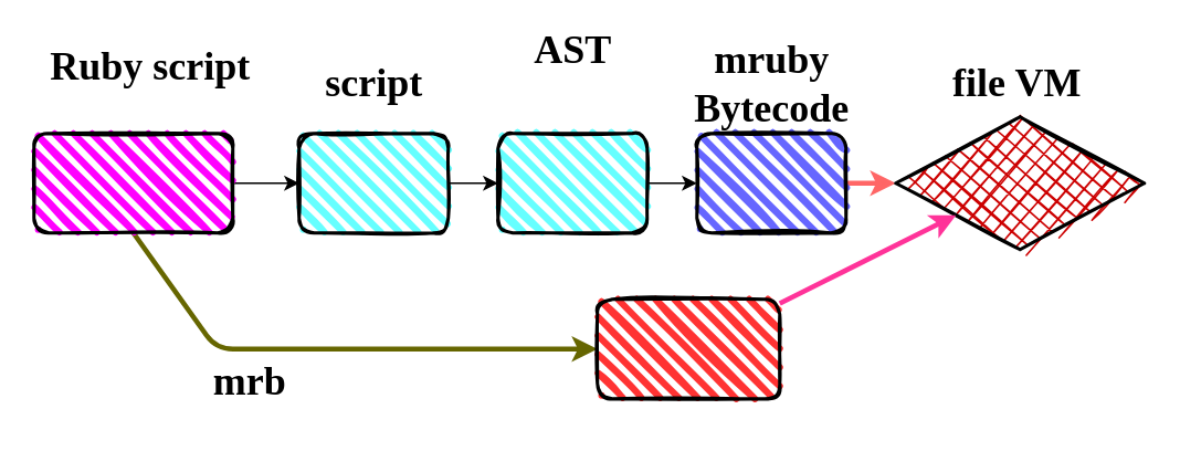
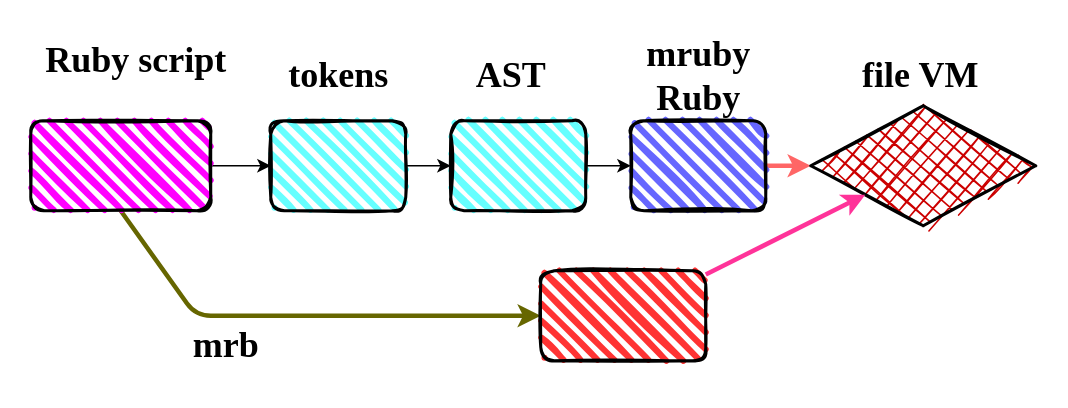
- <mxCell id="14" value="AST" style="text;strokeColor=none;fillColor=none;html=1;fontSize=24;fontStyle=1;verticalAlign=middle;align=center;fontFamily=Comic Sans MS;" parent="1" vertex="1"><mxGeometry x="295" y="10" width="100" height="40" as="geometry" /></mxCell>
+ <mxCell id="14" value="AST" style="text;strokeColor=none;fillColor=none;html=1;fontSize=24;fontStyle=1;verticalAlign=middle;align=center;fontFamily=Comic Sans MS;" parent="1" vertex="1"><mxGeometry x="290" y="30" width="100" height="40" as="geometry" /></mxCell>
- <mxCell id="13" value="script" style="text;strokeColor=none;fillColor=none;html=1;fontSize=24;fontStyle=1;verticalAlign=middle;align=center;fontFamily=Comic Sans MS;" parent="1" vertex="1"><mxGeometry x="175" y="30" width="100" height="40" as="geometry" /></mxCell>
+ <mxCell id="13" value="tokens" style="text;strokeColor=none;fillColor=none;html=1;fontSize=24;fontStyle=1;verticalAlign=middle;align=center;fontFamily=Comic Sans MS;" parent="1" vertex="1"><mxGeometry x="175" y="30" width="100" height="40" as="geometry" /></mxCell>
- <mxCell id="15" value="mruby&lt;br&gt;Bytecode" style="text;strokeColor=none;fillColor=none;html=1;fontSize=24;fontStyle=1;verticalAlign=middle;align=center;fontFamily=Comic Sans MS;" parent="1" vertex="1"><mxGeometry x="415" y="30" width="100" height="40" as="geometry" /></mxCell>
+ <mxCell id="15" value="mruby&lt;br&gt;Ruby" style="text;strokeColor=none;fillColor=none;html=1;fontSize=24;fontStyle=1;verticalAlign=middle;align=center;fontFamily=Comic Sans MS;" parent="1" vertex="1"><mxGeometry x="415" y="30" width="100" height="40" as="geometry" /></mxCell>
